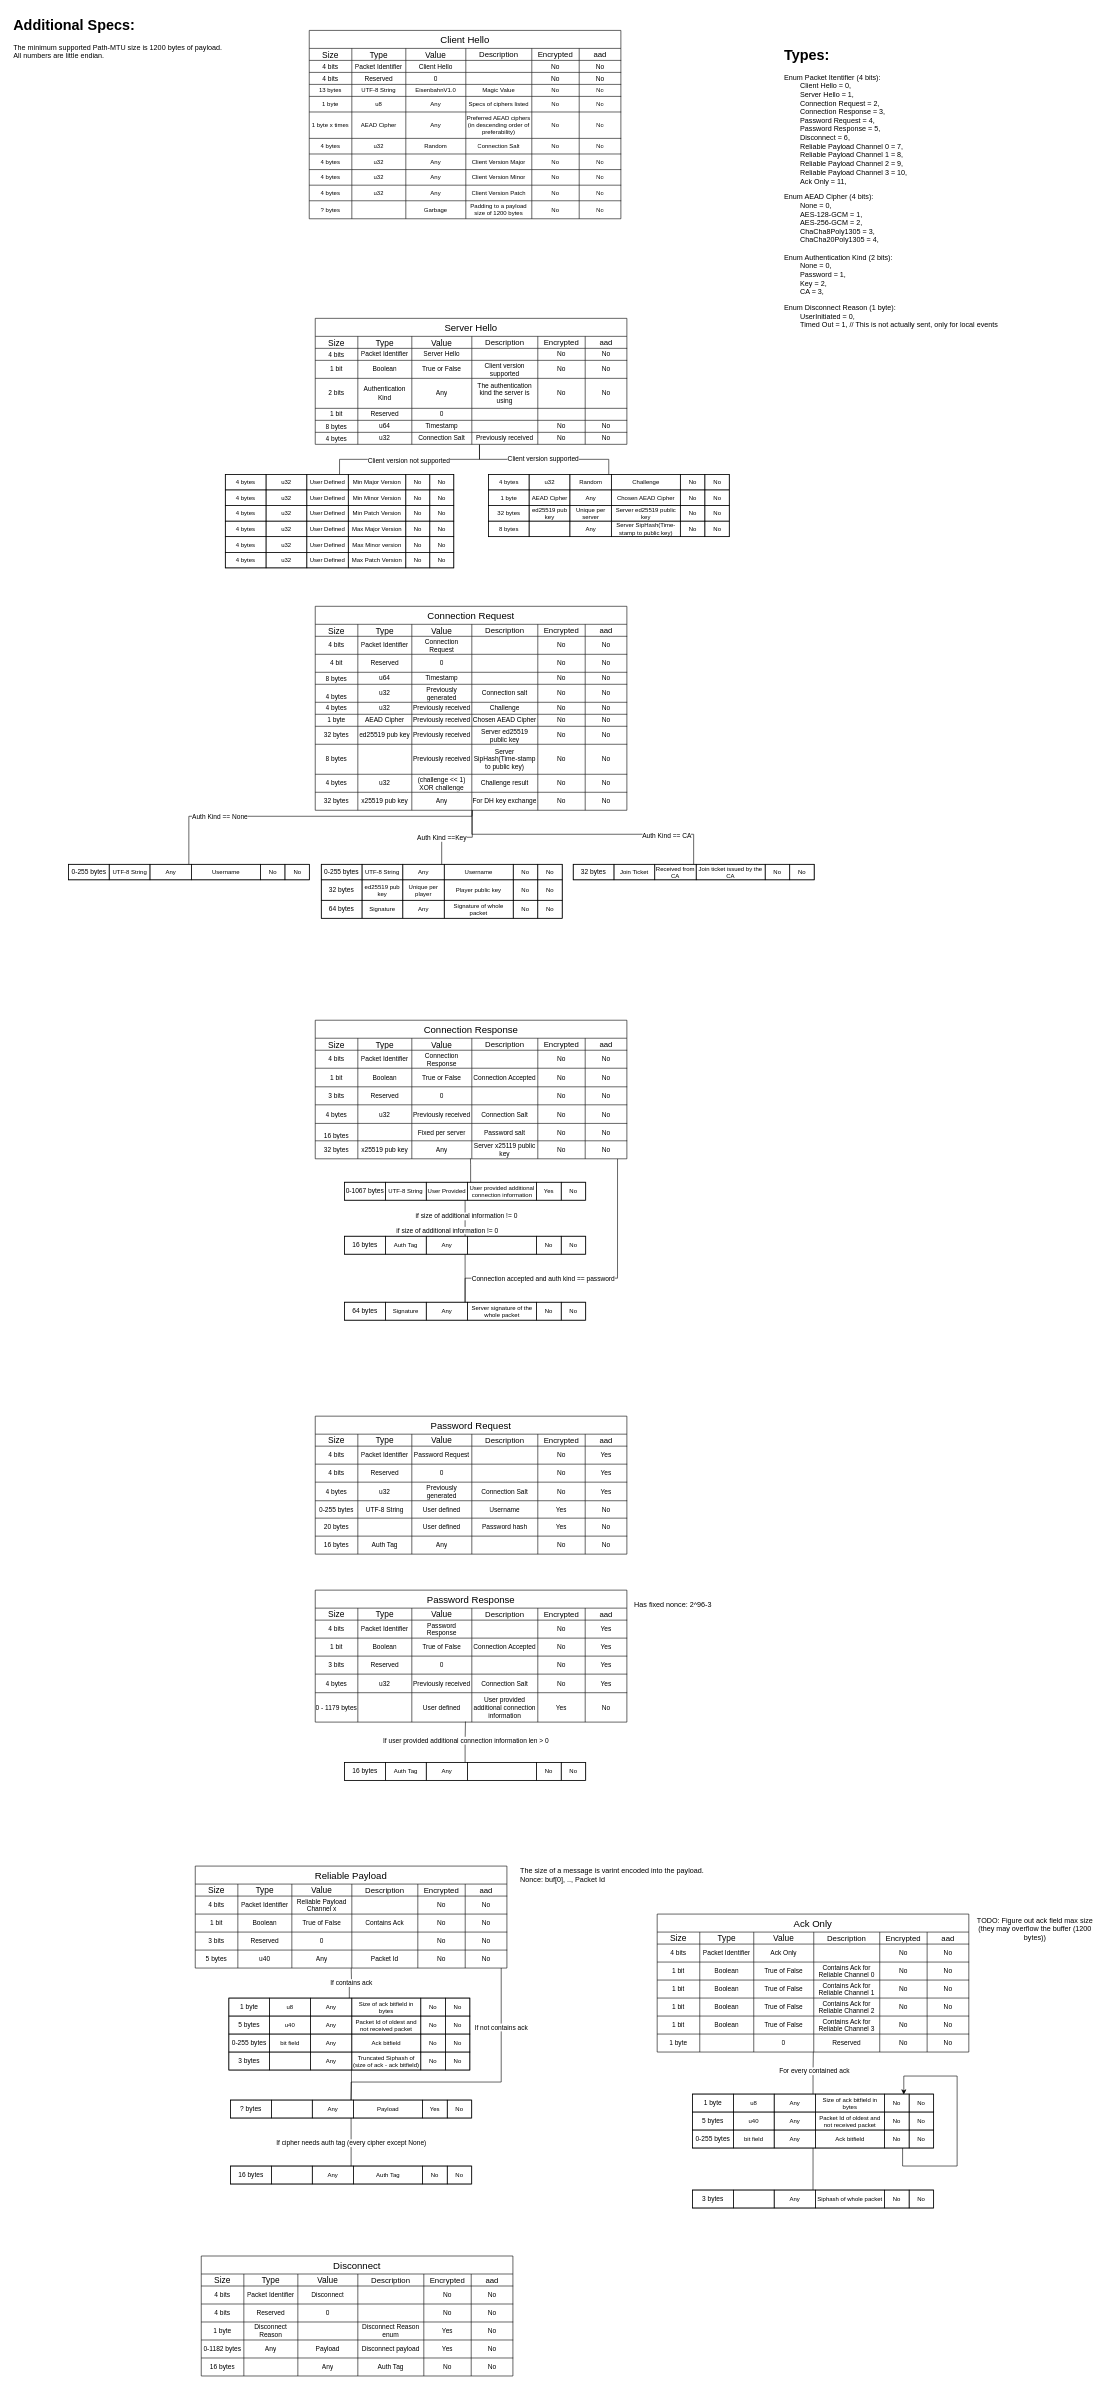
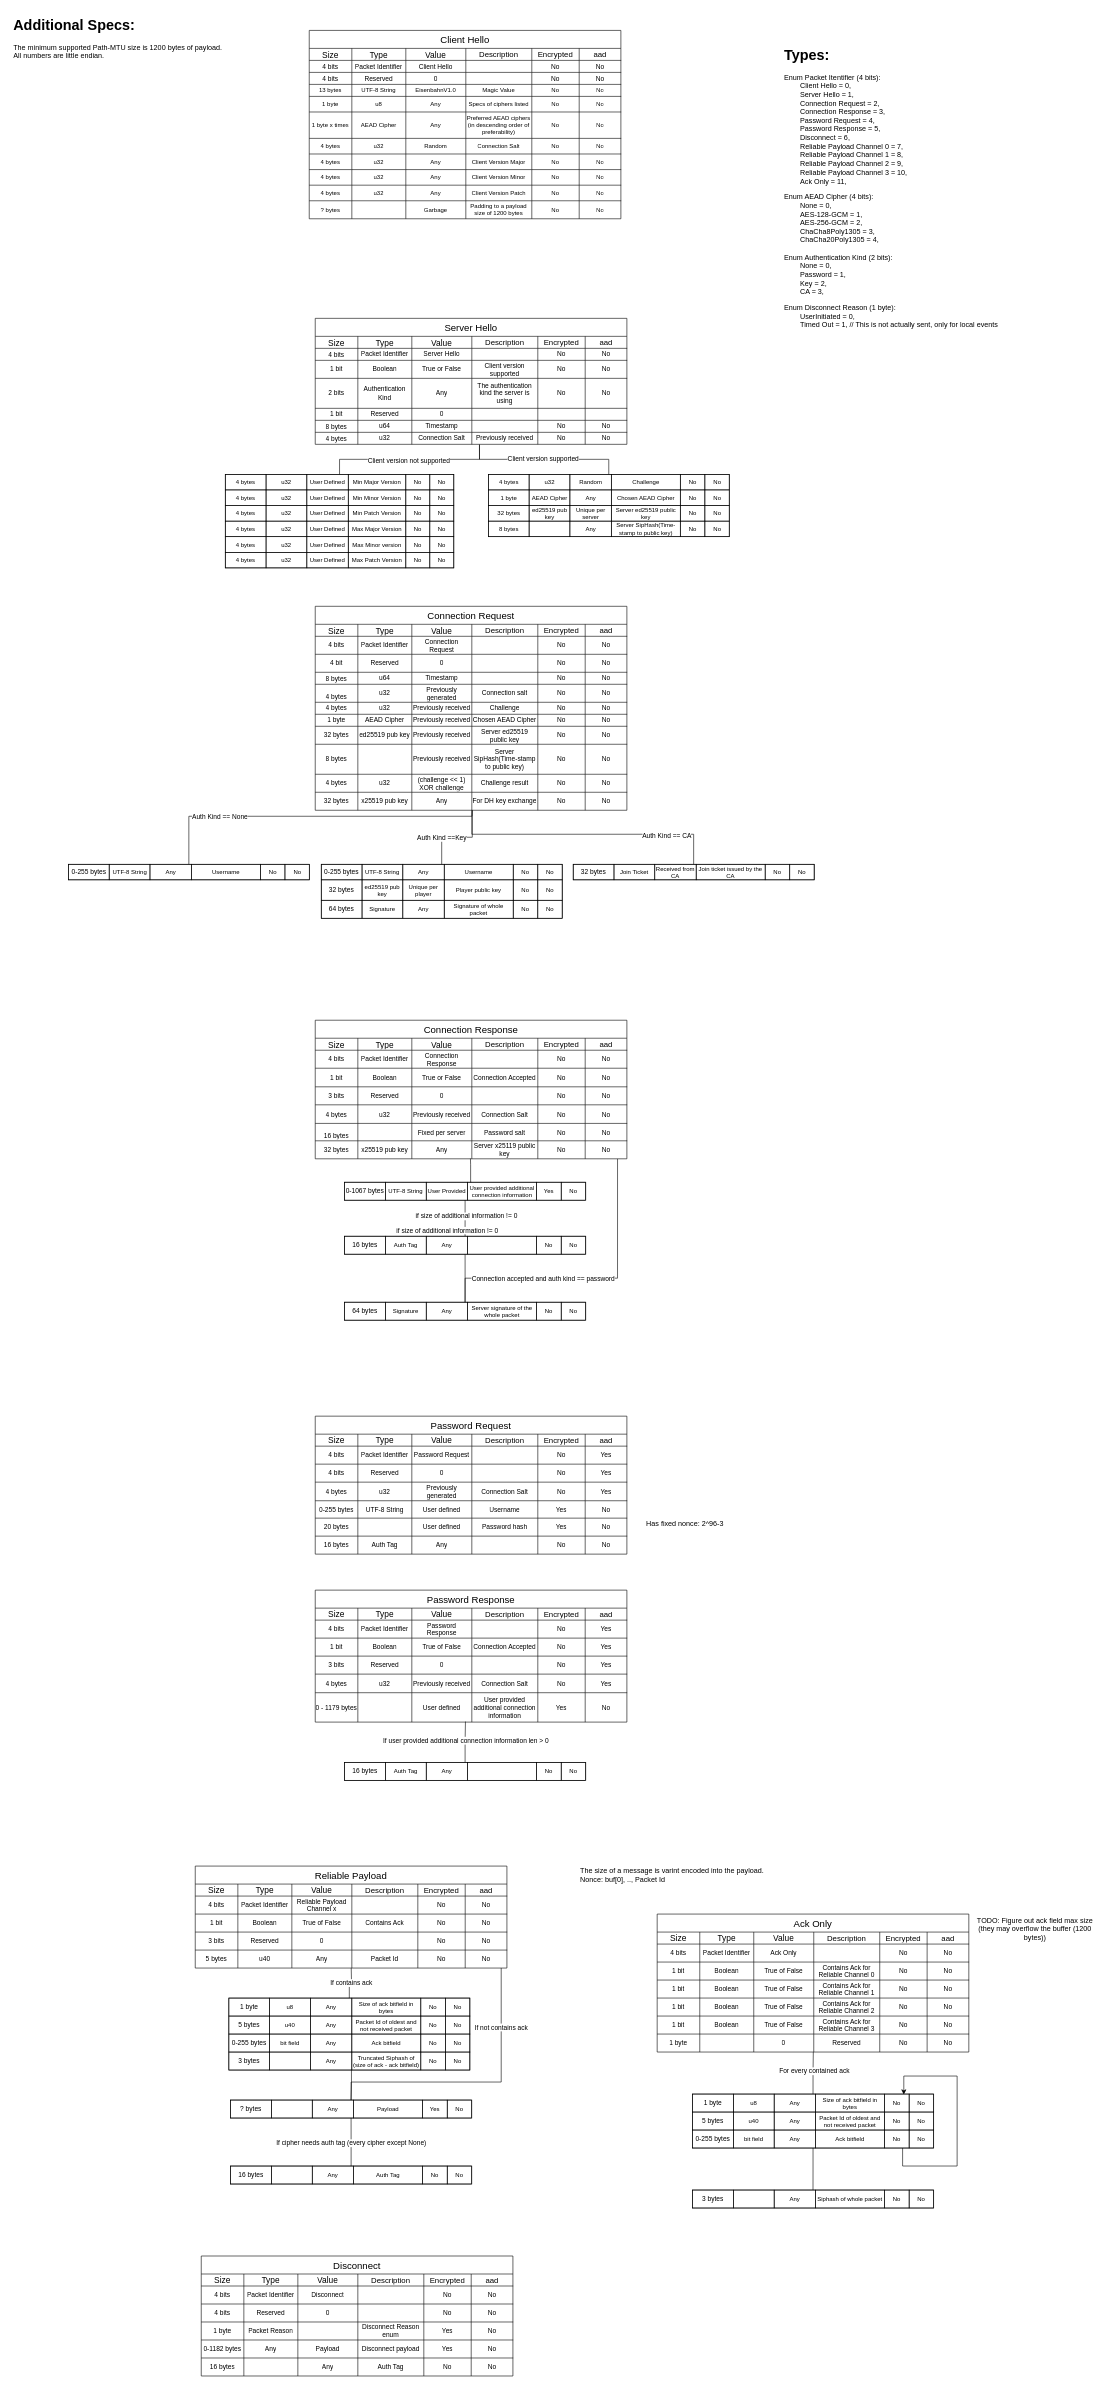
- <mxCell id="506" value="Has fixed nonce: 2^96-3" style="text;html=1;align=left;verticalAlign=middle;whiteSpace=wrap;rounded=0;" parent="1" vertex="1"><mxGeometry x="1055" y="2660" width="240" height="30" as="geometry" /></mxCell>
+ <mxCell id="506" value="Has fixed nonce: 2^96-3" style="text;html=1;align=left;verticalAlign=middle;whiteSpace=wrap;rounded=0;" parent="1" vertex="1"><mxGeometry x="1075" y="2525" width="240" height="30" as="geometry" /></mxCell>
- <mxCell id="595" value="The size of a message is varint encoded into the payload.&lt;br&gt;Nonce: buf[0], .., Packet Id" style="text;html=1;align=left;verticalAlign=middle;whiteSpace=wrap;rounded=0;" parent="1" vertex="1"><mxGeometry x="865" y="3110" width="330" height="30" as="geometry" /></mxCell>
+ <mxCell id="595" value="The size of a message is varint encoded into the payload.&lt;br&gt;Nonce: buf[0], .., Packet Id" style="text;html=1;align=left;verticalAlign=middle;whiteSpace=wrap;rounded=0;" parent="1" vertex="1"><mxGeometry x="965" y="3110" width="330" height="30" as="geometry" /></mxCell>
- <mxCell id="717" value="Disconnect Reason" style="shape=partialRectangle;html=1;whiteSpace=wrap;connectable=0;strokeColor=inherit;overflow=hidden;fillColor=none;top=0;left=0;bottom=0;right=0;pointerEvents=1;fontSize=11;" vertex="1" parent="715"><mxGeometry x="71" width="90" height="30" as="geometry"><mxRectangle width="90" height="30" as="alternateBounds" /></mxGeometry></mxCell>
+ <mxCell id="717" value="Packet Reason" style="shape=partialRectangle;html=1;whiteSpace=wrap;connectable=0;strokeColor=inherit;overflow=hidden;fillColor=none;top=0;left=0;bottom=0;right=0;pointerEvents=1;fontSize=11;" vertex="1" parent="715"><mxGeometry x="71" width="90" height="30" as="geometry"><mxRectangle width="90" height="30" as="alternateBounds" /></mxGeometry></mxCell>
